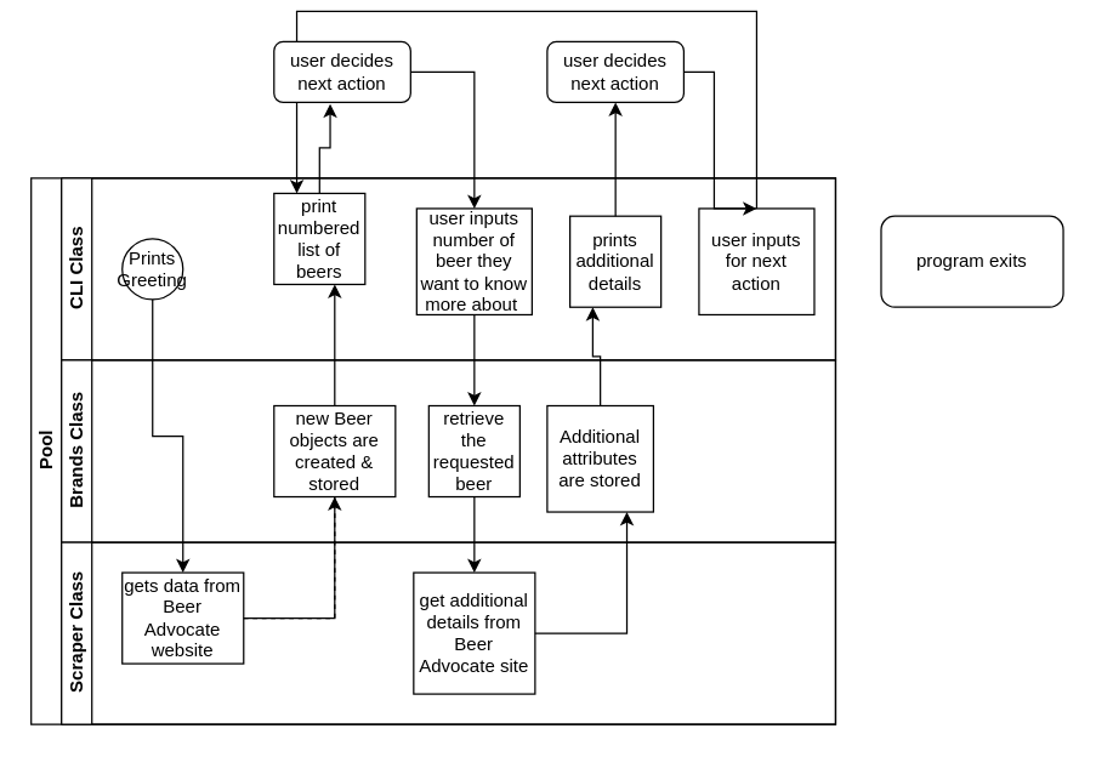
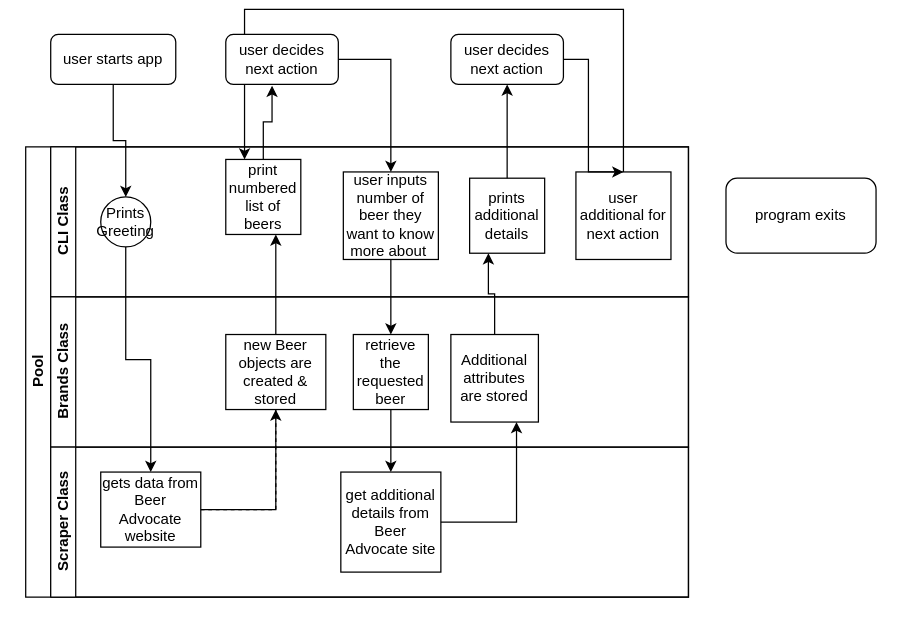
+ <mxCell id="26" value="user starts app" style="rounded=1;whiteSpace=wrap;html=1;" vertex="1" parent="1"><mxGeometry x="40" y="20" width="100" height="40" as="geometry" /></mxCell>
+ <mxCell id="25" style="edgeStyle=orthogonalEdgeStyle;rounded=0;orthogonalLoop=1;jettySize=auto;html=1;entryX=0.5;entryY=0;entryDx=0;entryDy=0;" edge="1" parent="1" source="26" target="5"><mxGeometry relative="1" as="geometry" /></mxCell>
- <mxCell id="10" value="user inputs for next action" style="rounded=0;whiteSpace=wrap;html=1;fontFamily=Helvetica;fontSize=12;fontColor=#000000;align=center;" vertex="1" parent="4"><mxGeometry x="420" y="20" width="76" height="70" as="geometry" /></mxCell>
+ <mxCell id="10" value="user additional for next action" style="rounded=0;whiteSpace=wrap;html=1;fontFamily=Helvetica;fontSize=12;fontColor=#000000;align=center;" vertex="1" parent="4"><mxGeometry x="420" y="20" width="76" height="70" as="geometry" /></mxCell>
